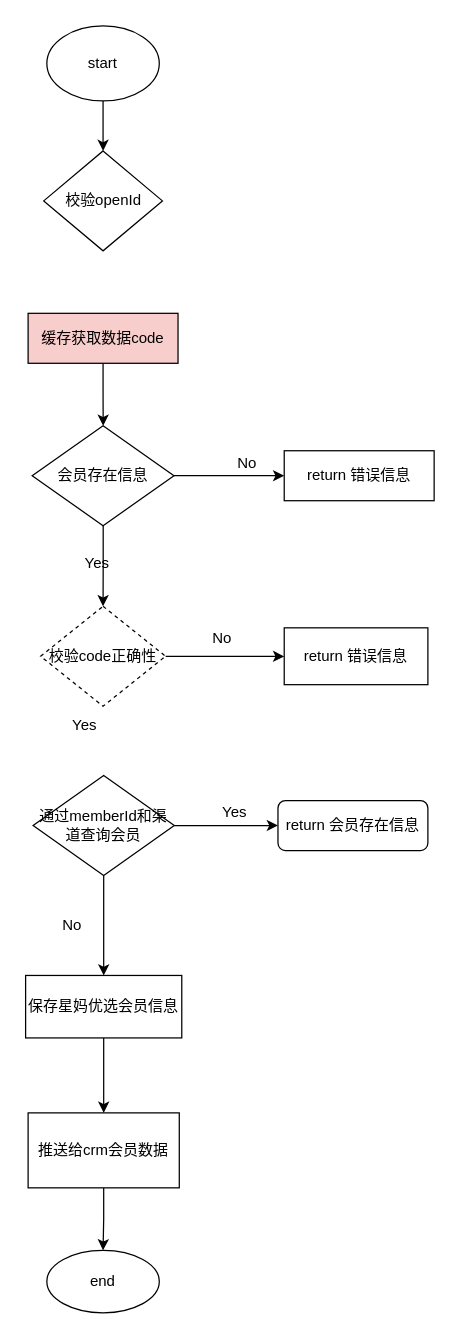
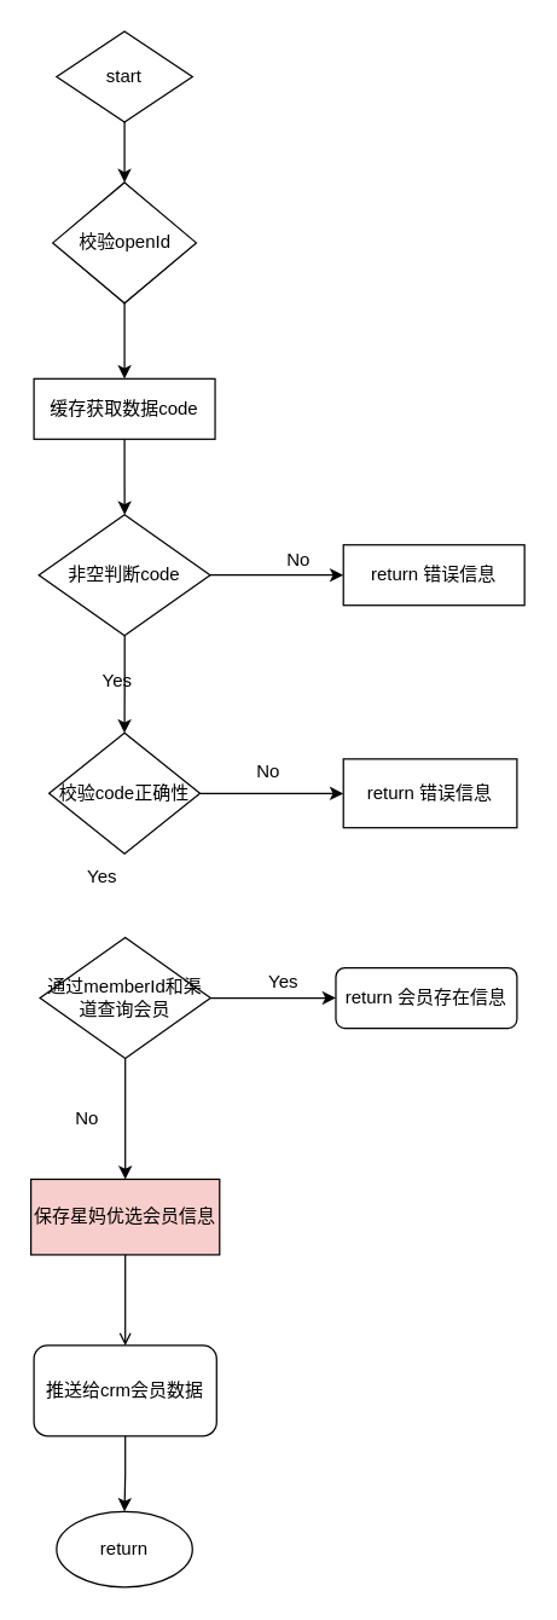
- <mxCell id="3" value="start" style="ellipse;whiteSpace=wrap;html=1;" vertex="1" parent="1"><mxGeometry x="37" y="20" width="90" height="60" as="geometry" /></mxCell>
+ <mxCell id="3" value="start" style="rhombus;whiteSpace=wrap;html=1;" vertex="1" parent="1"><mxGeometry x="37" y="20" width="90" height="60" as="geometry" /></mxCell>
+ <mxCell id="4" value="" style="edgeStyle=orthogonalEdgeStyle;rounded=0;orthogonalLoop=1;jettySize=auto;html=1;" edge="1" parent="1" source="5" target="7"><mxGeometry relative="1" as="geometry" /></mxCell>
- <mxCell id="7" value="缓存获取数据code" style="rounded=0;whiteSpace=wrap;html=1;fillColor=#f8cecc;" vertex="1" parent="1"><mxGeometry x="22" y="250" width="120" height="40" as="geometry" /></mxCell>
+ <mxCell id="7" value="缓存获取数据code" style="rounded=0;whiteSpace=wrap;html=1;" vertex="1" parent="1"><mxGeometry x="22" y="250" width="120" height="40" as="geometry" /></mxCell>
- <mxCell id="10" value="会员存在信息" style="rhombus;whiteSpace=wrap;html=1;" vertex="1" parent="1"><mxGeometry x="25.25" y="340" width="113.5" height="80" as="geometry" /></mxCell>
+ <mxCell id="10" value="非空判断code" style="rhombus;whiteSpace=wrap;html=1;" vertex="1" parent="1"><mxGeometry x="25.25" y="340" width="113.5" height="80" as="geometry" /></mxCell>
- <mxCell id="12" value="校验code正确性" style="rhombus;whiteSpace=wrap;html=1;dashed=1;" vertex="1" parent="1"><mxGeometry x="32" y="484.5" width="100" height="80" as="geometry" /></mxCell>
+ <mxCell id="12" value="校验code正确性" style="rhombus;whiteSpace=wrap;html=1;" vertex="1" parent="1"><mxGeometry x="32" y="484.5" width="100" height="80" as="geometry" /></mxCell>
- <mxCell id="17" value="保存星妈优选会员信息" style="rounded=0;whiteSpace=wrap;html=1;" vertex="1" parent="1"><mxGeometry x="20" y="780" width="125" height="50" as="geometry" /></mxCell>
+ <mxCell id="17" value="保存星妈优选会员信息" style="rounded=0;whiteSpace=wrap;html=1;fillColor=#f8cecc;" vertex="1" parent="1"><mxGeometry x="20" y="780" width="125" height="50" as="geometry" /></mxCell>
- <mxCell id="16" value="" style="edgeStyle=orthogonalEdgeStyle;rounded=0;orthogonalLoop=1;jettySize=auto;html=1;" edge="1" parent="1" source="17" target="19"><mxGeometry relative="1" as="geometry" /></mxCell>
+ <mxCell id="16" value="" style="edgeStyle=orthogonalEdgeStyle;rounded=0;orthogonalLoop=1;jettySize=auto;html=1;endArrow=open;" edge="1" parent="1" source="17" target="19"><mxGeometry relative="1" as="geometry" /></mxCell>
- <mxCell id="19" value="推送给crm会员数据" style="rounded=0;whiteSpace=wrap;html=1;" vertex="1" parent="1"><mxGeometry x="22" y="890" width="121" height="60" as="geometry" /></mxCell>
+ <mxCell id="19" value="推送给crm会员数据" style="whiteSpace=wrap;html=1;rounded=1;" vertex="1" parent="1"><mxGeometry x="22" y="890" width="121" height="60" as="geometry" /></mxCell>
- <mxCell id="20" value="end" style="ellipse;whiteSpace=wrap;html=1;" vertex="1" parent="1"><mxGeometry x="37" y="1000" width="90" height="50" as="geometry" /></mxCell>
+ <mxCell id="20" value="return" style="ellipse;whiteSpace=wrap;html=1;" vertex="1" parent="1"><mxGeometry x="37" y="1000" width="90" height="50" as="geometry" /></mxCell>
